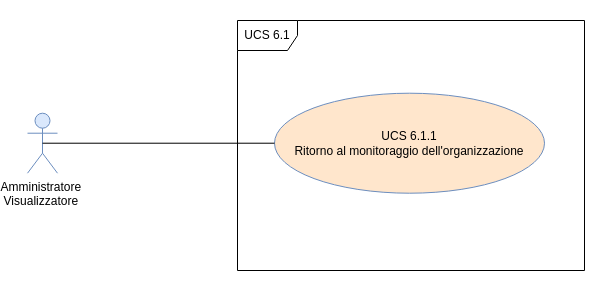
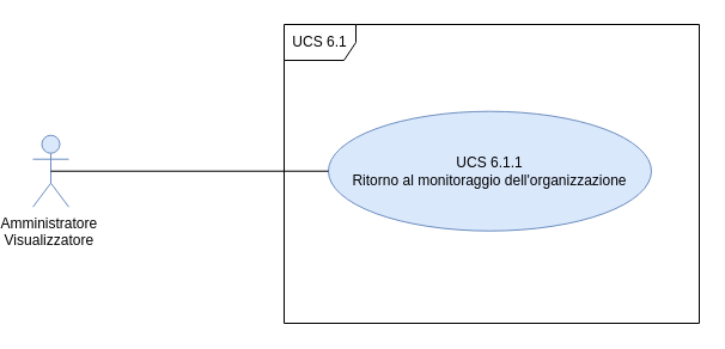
- <mxCell id="4" value="UCS 6.1.1 &lt;br&gt;&lt;span style=&quot;color: #000000&quot;&gt;Ritorno al monitoraggio dell'organizzazione&lt;/span&gt;" style="ellipse;whiteSpace=wrap;html=1;fillColor=#ffe6cc;strokeColor=#6c8ebf;" parent="1" vertex="1"><mxGeometry x="267" y="92.71" width="270" height="100" as="geometry" /></mxCell>
+ <mxCell id="4" value="UCS 6.1.1 &lt;br&gt;&lt;span style=&quot;color: #000000&quot;&gt;Ritorno al monitoraggio dell'organizzazione&lt;/span&gt;" style="ellipse;whiteSpace=wrap;html=1;fillColor=#dae8fc;strokeColor=#6c8ebf;" parent="1" vertex="1"><mxGeometry x="267" y="92.71" width="270" height="100" as="geometry" /></mxCell>
